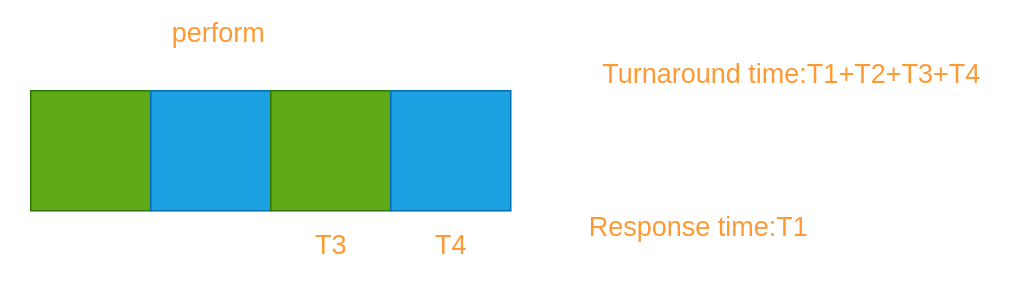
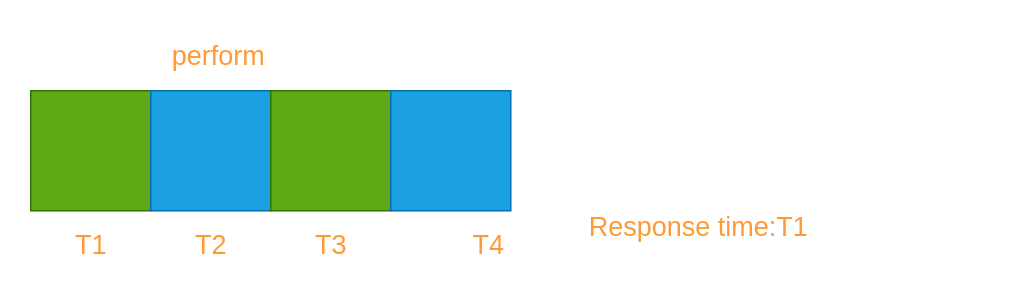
- <mxCell id="6" value="perform" style="text;html=1;align=center;verticalAlign=middle;resizable=0;points=[];autosize=1;strokeColor=none;fillColor=none;fontSize=18;fontColor=#FF9933;" vertex="1" parent="1"><mxGeometry x="105" y="5" width="80" height="34" as="geometry" /></mxCell>
+ <mxCell id="6" value="perform" style="text;html=1;align=center;verticalAlign=middle;resizable=0;points=[];autosize=1;strokeColor=none;fillColor=none;fontSize=18;fontColor=#FF9933;" vertex="1" parent="1"><mxGeometry x="105" y="20" width="80" height="34" as="geometry" /></mxCell>
- <mxCell id="11" value="Turnaround time:T1+T2+T3+T4" style="text;html=1;align=center;verticalAlign=middle;resizable=0;points=[];autosize=1;strokeColor=none;fillColor=none;fontSize=18;fontColor=#FF9933;" vertex="1" parent="1"><mxGeometry x="392" y="32" width="270" height="34" as="geometry" /></mxCell>
+ <mxCell id="7" value="T1" style="text;html=1;align=center;verticalAlign=middle;resizable=0;points=[];autosize=1;strokeColor=none;fillColor=none;fontSize=18;fontColor=#FF9933;" vertex="1" parent="1"><mxGeometry x="40.5" y="146" width="39" height="34" as="geometry" /></mxCell>
+ <mxCell id="8" value="T2" style="text;html=1;align=center;verticalAlign=middle;resizable=0;points=[];autosize=1;strokeColor=none;fillColor=none;fontSize=18;fontColor=#FF9933;" vertex="1" parent="1"><mxGeometry x="120.5" y="146" width="39" height="34" as="geometry" /></mxCell>
- <mxCell id="10" value="T4" style="text;html=1;align=center;verticalAlign=middle;resizable=0;points=[];autosize=1;strokeColor=none;fillColor=none;fontSize=18;fontColor=#FF9933;" vertex="1" parent="1"><mxGeometry x="280.5" y="146" width="39" height="34" as="geometry" /></mxCell>
+ <mxCell id="10" value="T4" style="text;html=1;align=center;verticalAlign=middle;resizable=0;points=[];autosize=1;strokeColor=none;fillColor=none;fontSize=18;fontColor=#FF9933;" vertex="1" parent="1"><mxGeometry x="305.5" y="146" width="39" height="34" as="geometry" /></mxCell>
